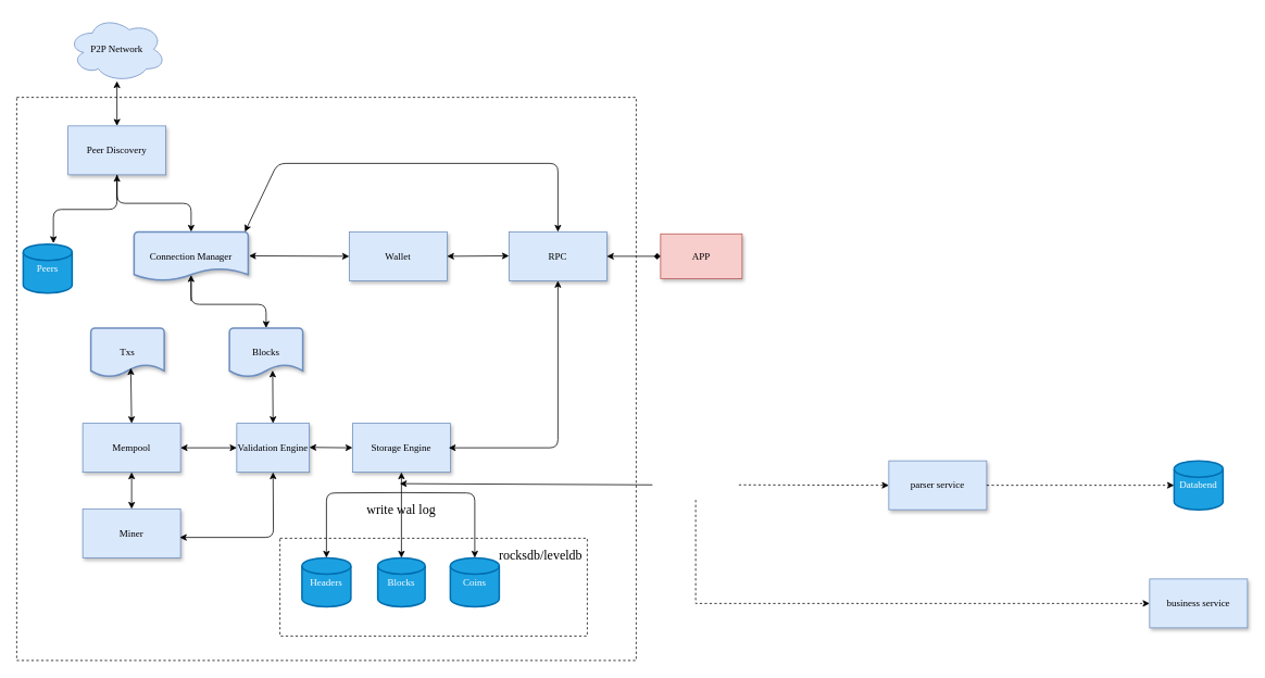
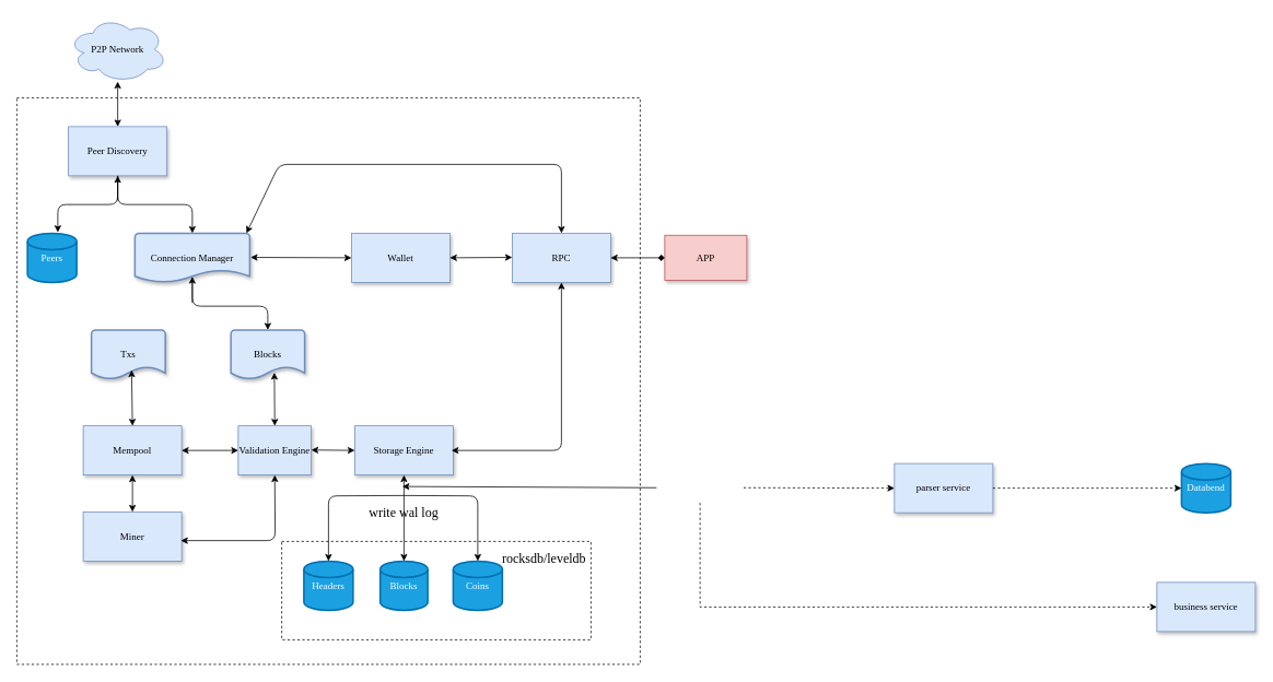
- <mxCell id="8" value="Peers" style="strokeWidth=2;html=1;shape=mxgraph.flowchart.database;whiteSpace=wrap;fillColor=#1ba1e2;fontColor=#ffffff;strokeColor=#006EAF;fontFamily=Tahoma;" parent="1" vertex="1"><mxGeometry x="28" y="299" width="60" height="60" as="geometry" /></mxCell>
+ <mxCell id="8" value="Peers" style="strokeWidth=2;html=1;shape=mxgraph.flowchart.database;whiteSpace=wrap;fillColor=#1ba1e2;fontColor=#ffffff;strokeColor=#006EAF;fontFamily=Tahoma;" parent="1" vertex="1"><mxGeometry x="33" y="284" width="60" height="60" as="geometry" /></mxCell>
